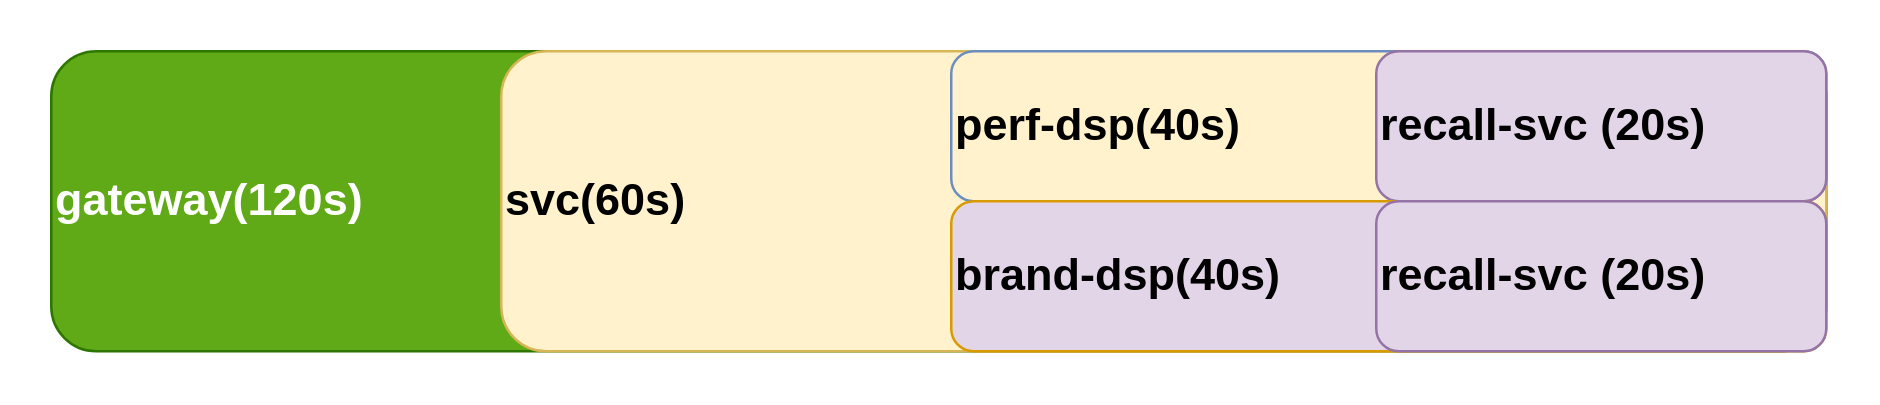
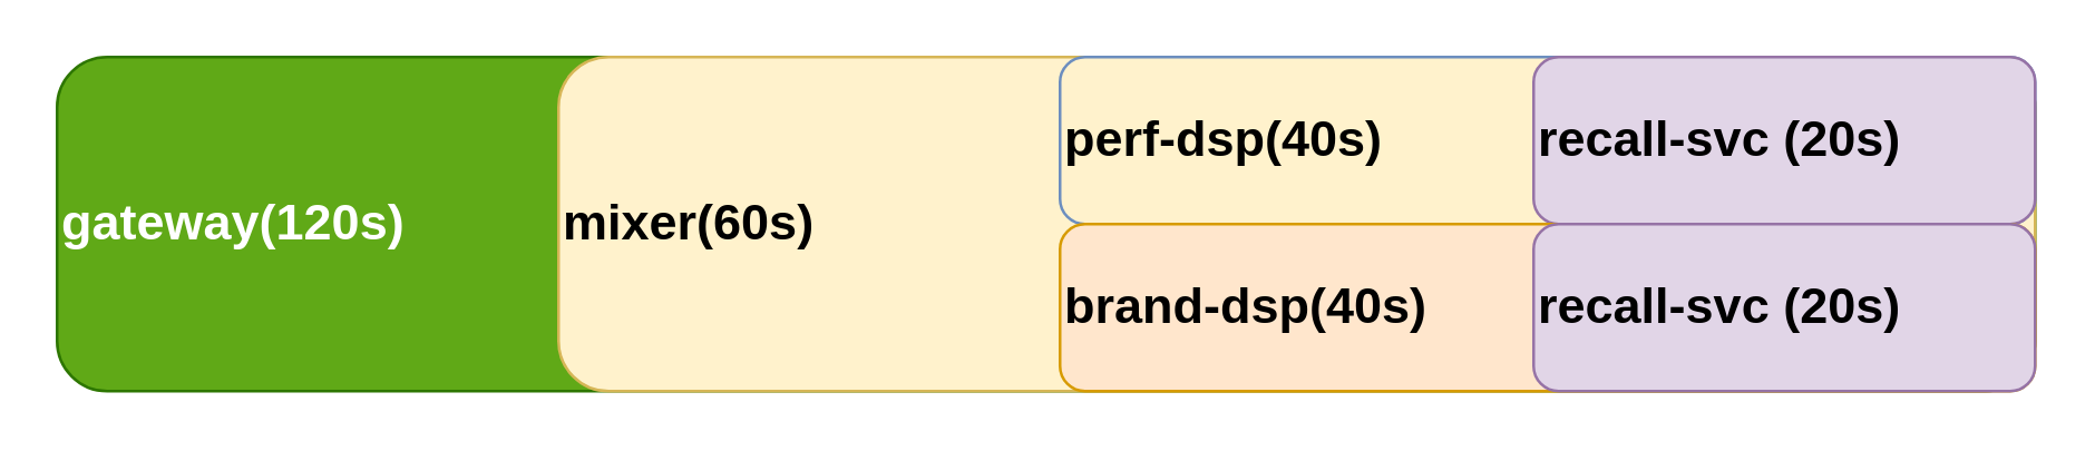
- <mxCell id="3" value="&lt;font style=&quot;font-size: 18px;&quot;&gt;&lt;b style=&quot;font-size: 18px;&quot;&gt;svc(60s)&lt;/b&gt;&lt;/font&gt;" style="rounded=1;whiteSpace=wrap;html=1;fillColor=#fff2cc;strokeColor=#d6b656;align=left;fontSize=18;" vertex="1" parent="1"><mxGeometry x="200" y="20" width="530" height="120" as="geometry" /></mxCell>
+ <mxCell id="3" value="&lt;font style=&quot;font-size: 18px;&quot;&gt;&lt;b style=&quot;font-size: 18px;&quot;&gt;mixer(60s)&lt;/b&gt;&lt;/font&gt;" style="rounded=1;whiteSpace=wrap;html=1;fillColor=#fff2cc;strokeColor=#d6b656;align=left;fontSize=18;" vertex="1" parent="1"><mxGeometry x="200" y="20" width="530" height="120" as="geometry" /></mxCell>
- <mxCell id="6" value="brand-dsp(40s)" style="rounded=1;whiteSpace=wrap;html=1;fillColor=#e1d5e7;strokeColor=#d79b00;align=left;fontSize=18;fontStyle=1;" vertex="1" parent="1"><mxGeometry x="380" y="80" width="350" height="60" as="geometry" /></mxCell>
+ <mxCell id="6" value="brand-dsp(40s)" style="rounded=1;whiteSpace=wrap;html=1;fillColor=#ffe6cc;strokeColor=#d79b00;align=left;fontSize=18;fontStyle=1" vertex="1" parent="1"><mxGeometry x="380" y="80" width="350" height="60" as="geometry" /></mxCell>
